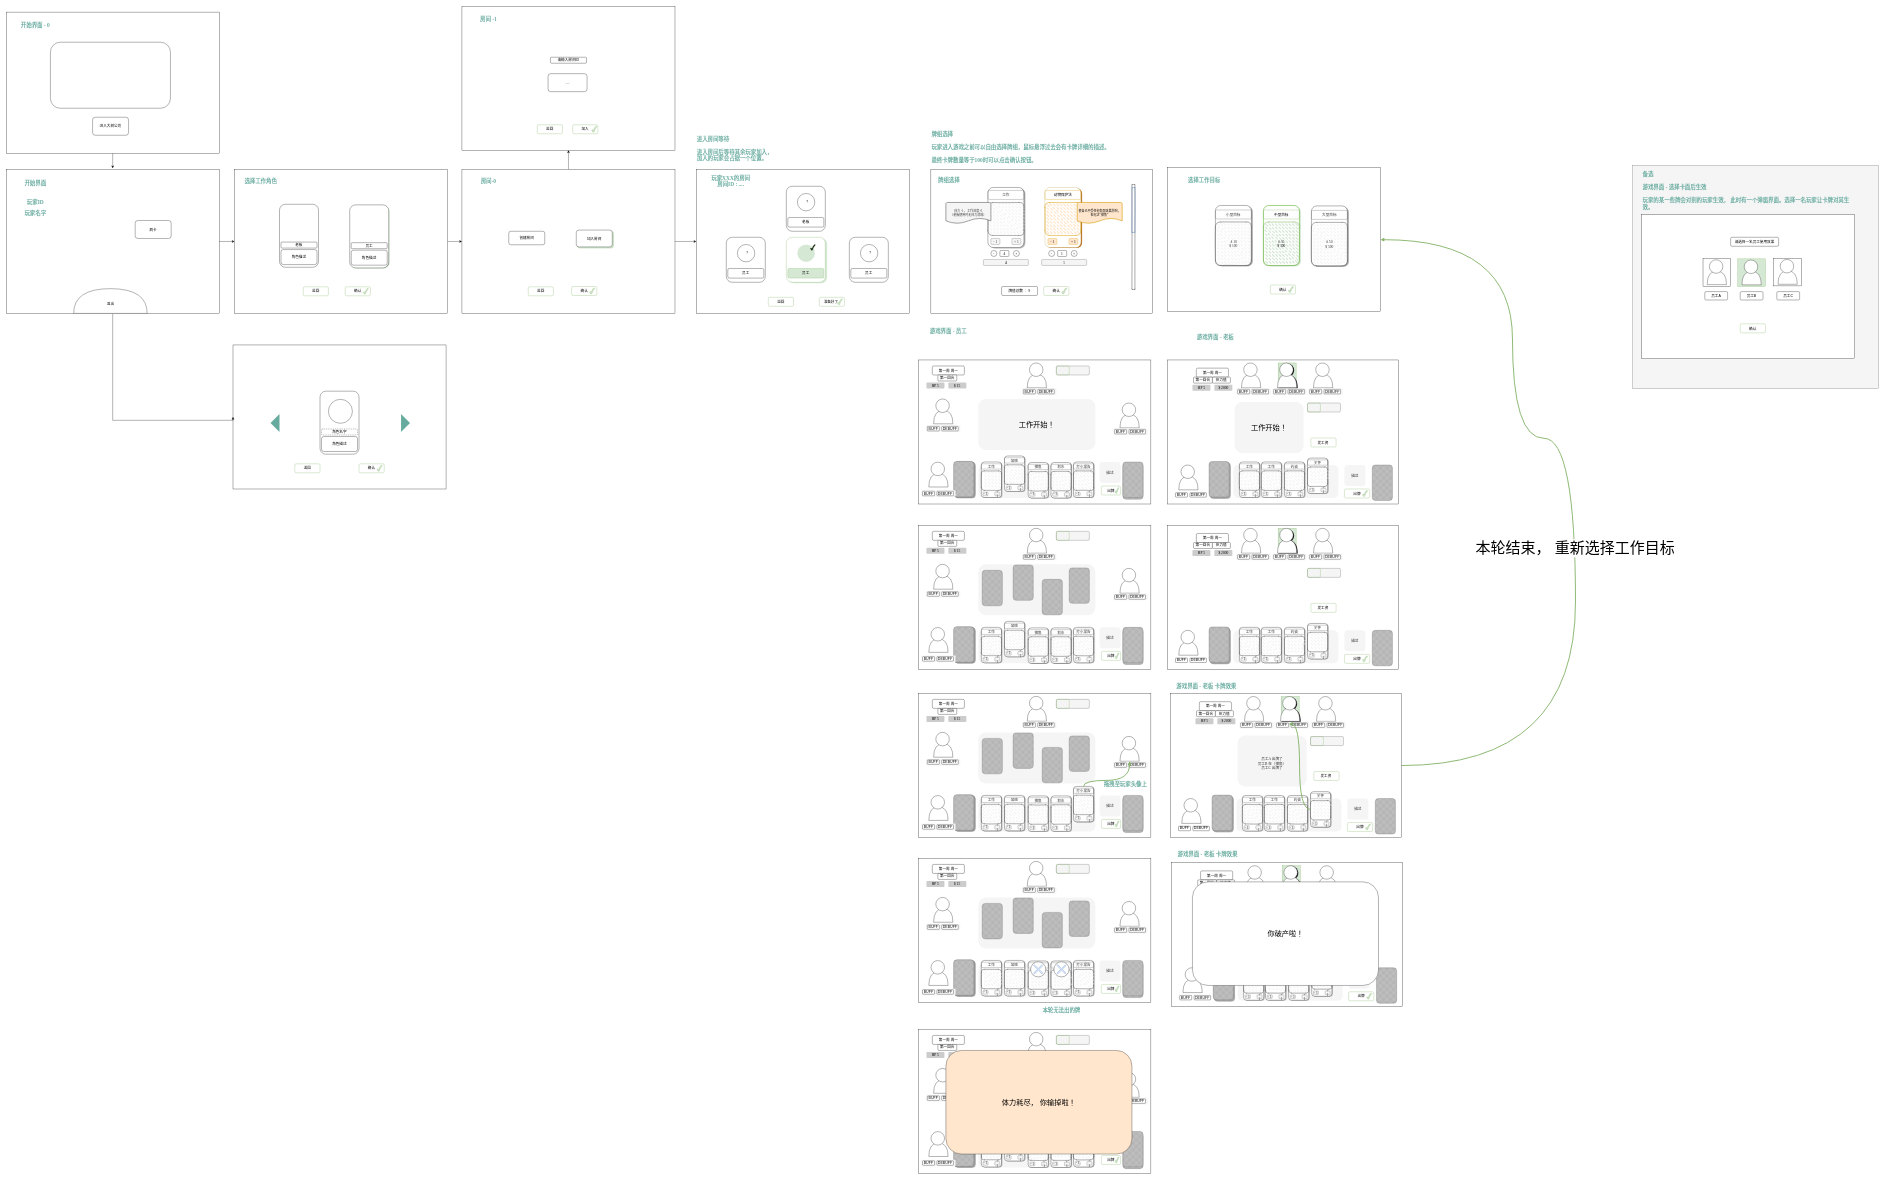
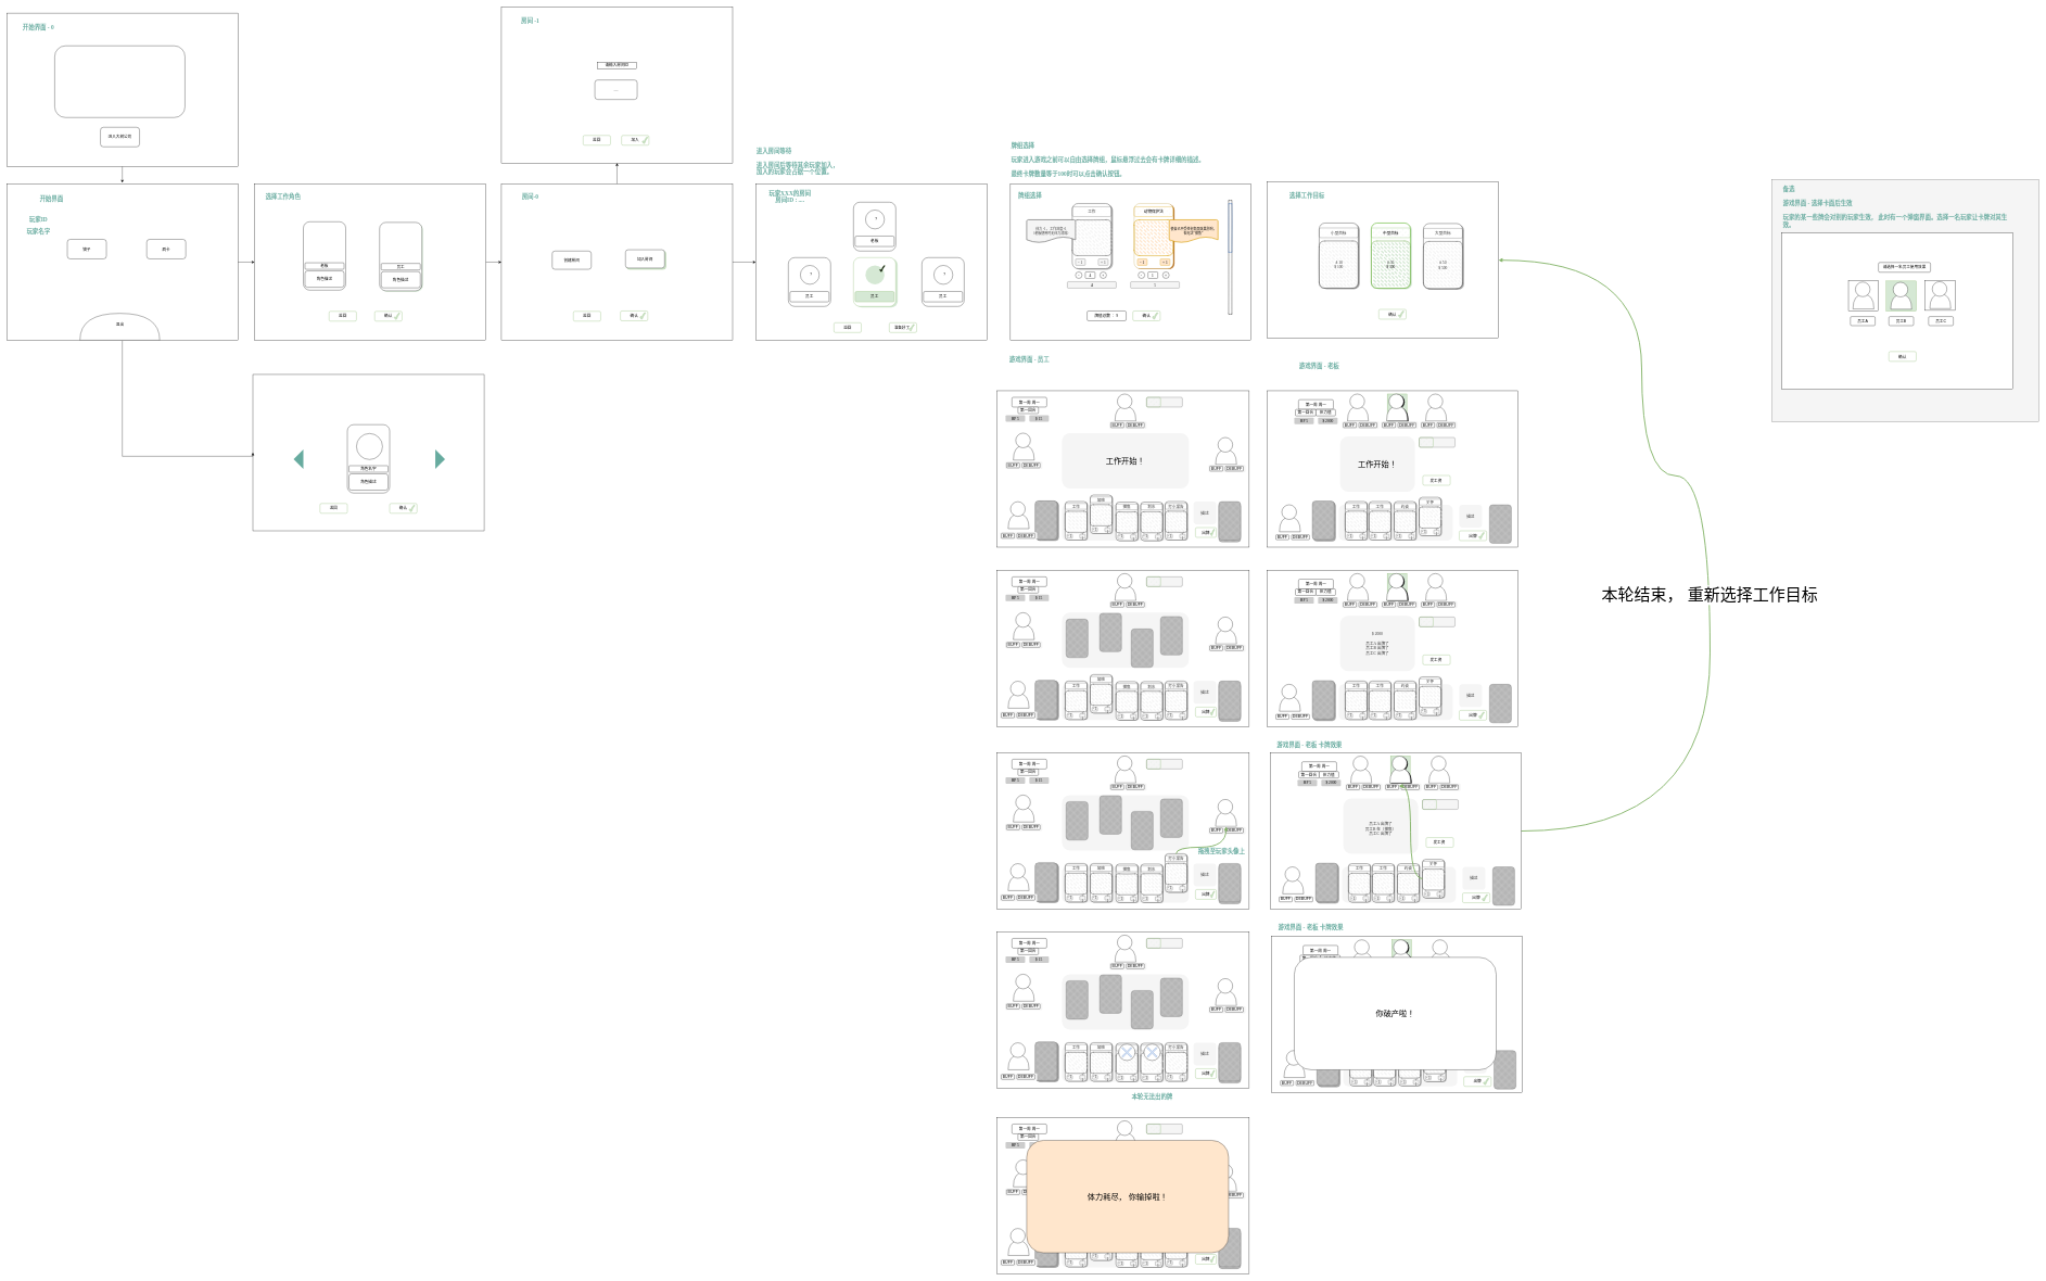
- <mxCell id="328" value="请输入房间ID" style="rounded=1;whiteSpace=wrap;html=1;" vertex="1" parent="1"><mxGeometry x="1834" y="190" width="120" height="20" as="geometry" /></mxCell>
+ <mxCell id="328" value="请输入房间ID" style="whiteSpace=wrap;html=1;rounded=0;" vertex="1" parent="1"><mxGeometry x="1834" y="190" width="120" height="20" as="geometry" /></mxCell>
- <mxCell id="329" value="&lt;span style=&quot;font-size: 18px;&quot;&gt;玩家XXX的房间&lt;/span&gt;&lt;div&gt;&lt;span style=&quot;font-size: 18px;&quot;&gt;房间ID : ....&lt;/span&gt;&lt;/div&gt;" style="text;html=1;align=center;verticalAlign=middle;whiteSpace=wrap;rounded=0;fontFamily=Comic Sans MS;fontStyle=1;fontColor=#67AB9F;" vertex="1" parent="1"><mxGeometry x="2360" y="579" width="150" height="50" as="geometry" /></mxCell>
+ <mxCell id="329" value="&lt;span style=&quot;font-size: 18px;&quot;&gt;玩家XXX的房间&lt;/span&gt;&lt;div&gt;&lt;span style=&quot;font-size: 18px;&quot;&gt;房间ID : ....&lt;/span&gt;&lt;/div&gt;" style="text;html=1;align=center;verticalAlign=middle;whiteSpace=wrap;rounded=0;fontFamily=Comic Sans MS;fontStyle=1;fontColor=#67AB9F;" vertex="1" parent="1"><mxGeometry x="2350" y="579" width="150" height="50" as="geometry" /></mxCell>
- <mxCell id="153" value="&lt;span style=&quot;font-size: 18px;&quot;&gt;开始界面&lt;/span&gt;" style="text;html=1;align=center;verticalAlign=middle;whiteSpace=wrap;rounded=0;fontFamily=Comic Sans MS;fontStyle=1;fontColor=#67AB9F;" parent="1" vertex="1"><mxGeometry x="60" y="584" width="115" height="50" as="geometry" /></mxCell>
+ <mxCell id="153" value="&lt;span style=&quot;font-size: 18px;&quot;&gt;开始界面&lt;/span&gt;" style="text;html=1;align=center;verticalAlign=middle;whiteSpace=wrap;rounded=0;fontFamily=Comic Sans MS;fontStyle=1;fontColor=#67AB9F;" parent="1" vertex="1"><mxGeometry x="100" y="584" width="115" height="50" as="geometry" /></mxCell>
+ <mxCell id="156" value="镜子" style="rounded=1;whiteSpace=wrap;html=1;" parent="1" vertex="1"><mxGeometry x="206.25" y="734" width="120" height="60" as="geometry" /></mxCell>
- <mxCell id="321" value="创建房间" style="rounded=1;whiteSpace=wrap;html=1;" vertex="1" parent="1"><mxGeometry x="1695" y="770" width="120" height="45" as="geometry" /></mxCell>
+ <mxCell id="321" value="创建房间" style="rounded=1;whiteSpace=wrap;html=1;" vertex="1" parent="1"><mxGeometry x="1695" y="770" width="120" height="56" as="geometry" /></mxCell>
- <mxCell id="298" value="请选择一名员工使用效果" style="rounded=1;whiteSpace=wrap;html=1;" parent="1" vertex="1"><mxGeometry x="5767" y="790" width="160" height="30" as="geometry" /></mxCell>
+ <mxCell id="298" value="请选择一名员工使用效果" style="rounded=1;whiteSpace=wrap;html=1;" parent="1" vertex="1"><mxGeometry x="5767" y="805" width="160" height="30" as="geometry" /></mxCell>
- <mxCell id="155" value="退出" style="text;html=1;align=center;verticalAlign=middle;whiteSpace=wrap;rounded=0;" parent="1" vertex="1"><mxGeometry x="338" y="996" width="60" height="30" as="geometry" /></mxCell>
+ <mxCell id="155" value="退出" style="text;html=1;align=center;verticalAlign=middle;whiteSpace=wrap;rounded=0;" parent="1" vertex="1"><mxGeometry x="338" y="981" width="60" height="30" as="geometry" /></mxCell>
- <mxCell id="138" value="角色名字" style="rounded=1;whiteSpace=wrap;html=1;dashed=1;" parent="1" vertex="1"><mxGeometry x="1071" y="1428.9" width="120" height="20" as="geometry" /></mxCell>
+ <mxCell id="138" value="角色名字" style="rounded=1;whiteSpace=wrap;html=1;" parent="1" vertex="1"><mxGeometry x="1071" y="1428.9" width="120" height="20" as="geometry" /></mxCell>
+ <mxCell id="225" value="$ 2000&lt;div&gt;&lt;br&gt;&lt;/div&gt;&lt;div&gt;员工A 出牌了&lt;/div&gt;&lt;div&gt;员工B 出牌了&lt;/div&gt;&lt;div&gt;员工C 出牌了&lt;/div&gt;" style="rounded=1;whiteSpace=wrap;html=1;fillColor=#f5f5f5;fontColor=#333333;strokeColor=none;fontFamily=Comic Sans MS;" parent="1" vertex="1"><mxGeometry x="4114" y="1890" width="230" height="170" as="geometry" /></mxCell>
